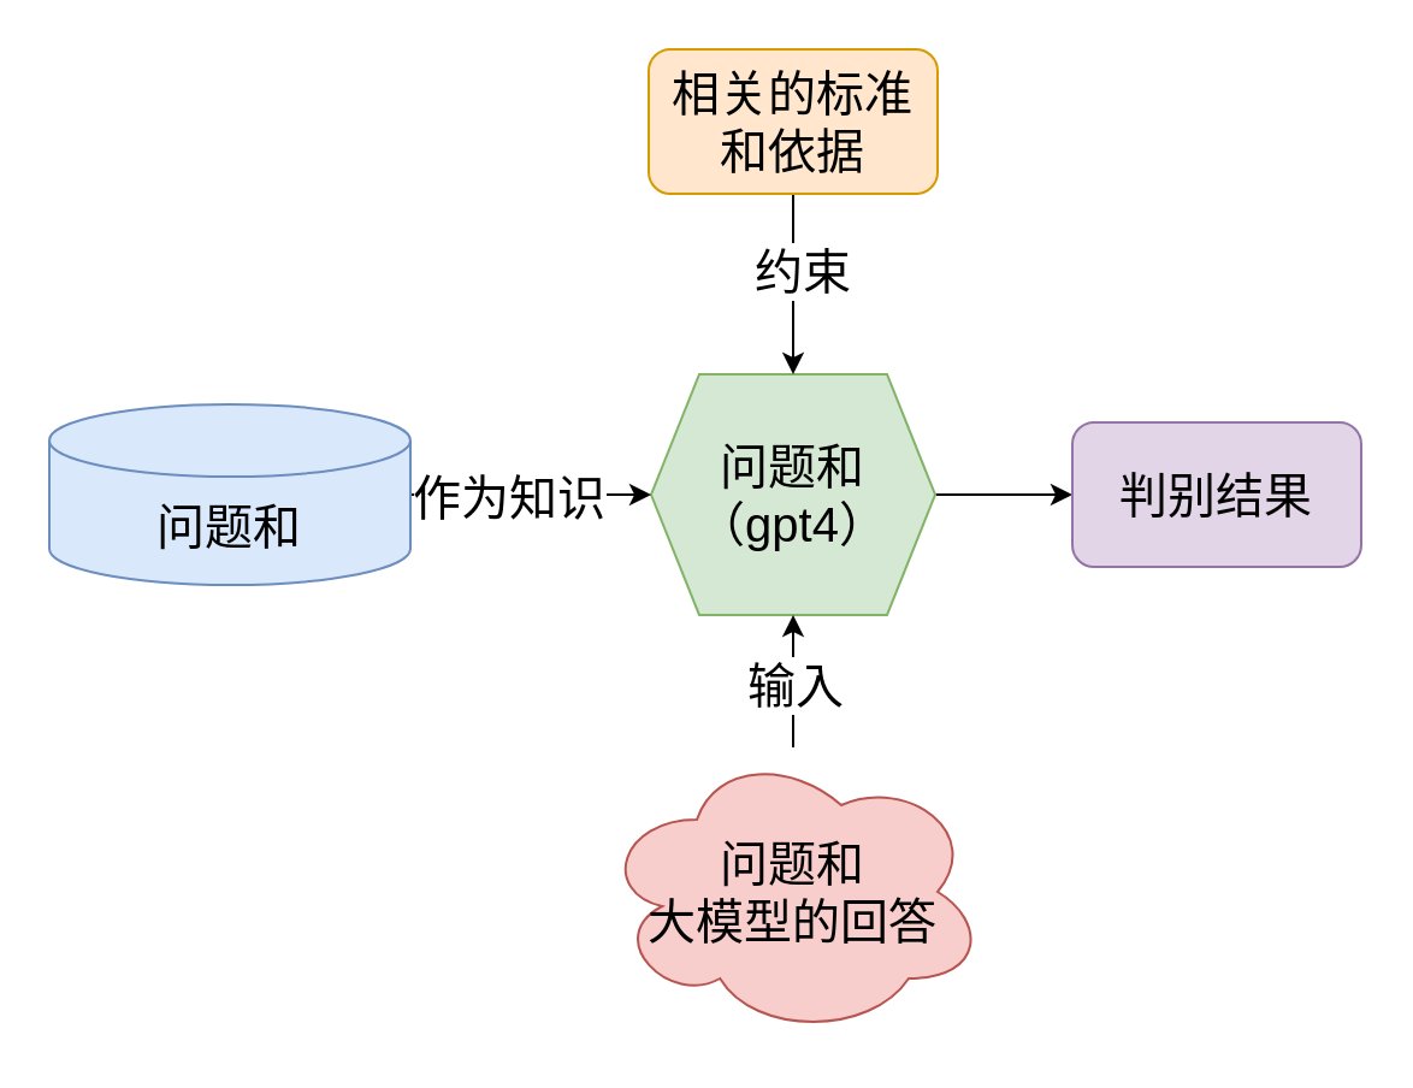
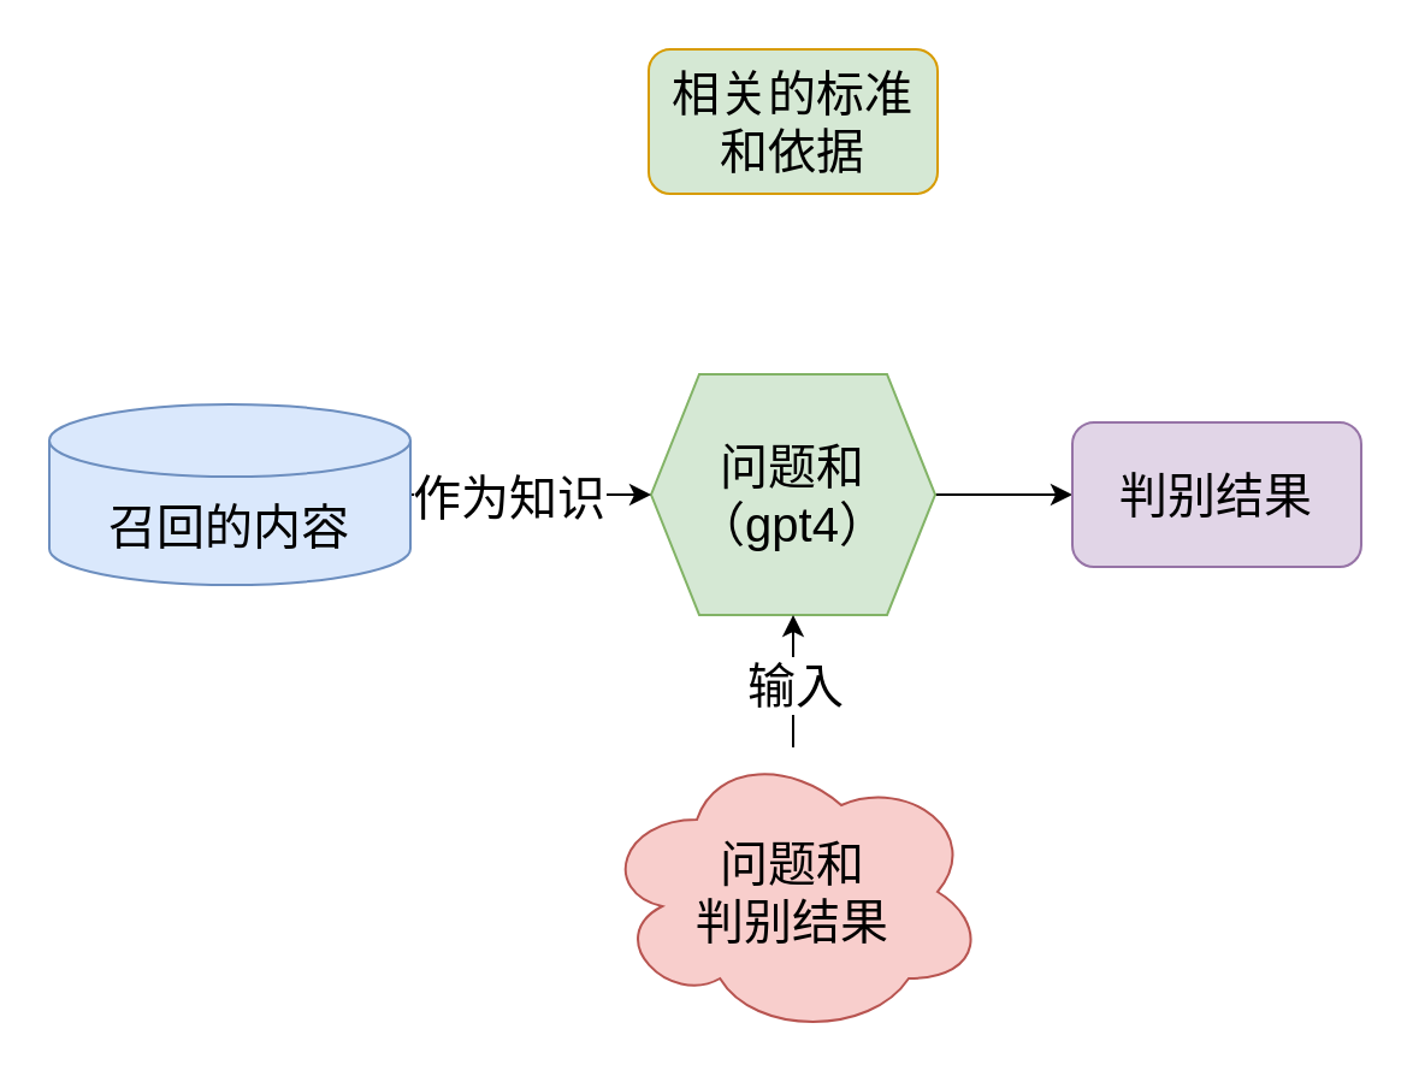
- <mxCell id="13" value="&lt;font style=&quot;font-size: 20px;&quot;&gt;相关的标准和依据&lt;/font&gt;" style="rounded=1;whiteSpace=wrap;html=1;fillColor=#ffe6cc;strokeColor=#d79b00;" vertex="1" parent="1"><mxGeometry x="269" y="20" width="120" height="60" as="geometry" /></mxCell>
+ <mxCell id="13" value="&lt;font style=&quot;font-size: 20px;&quot;&gt;相关的标准和依据&lt;/font&gt;" style="rounded=1;whiteSpace=wrap;html=1;fillColor=#d5e8d4;strokeColor=#d79b00;" vertex="1" parent="1"><mxGeometry x="269" y="20" width="120" height="60" as="geometry" /></mxCell>
- <mxCell id="11" style="edgeStyle=orthogonalEdgeStyle;rounded=0;orthogonalLoop=1;jettySize=auto;html=1;" edge="1" parent="1" source="13" target="3"><mxGeometry relative="1" as="geometry" /></mxCell>
- <mxCell id="12" value="&lt;font style=&quot;font-size: 20px;&quot;&gt;约束&lt;/font&gt;" style="edgeLabel;html=1;align=center;verticalAlign=middle;resizable=0;points=[];" vertex="1" connectable="0" parent="11"><mxGeometry x="-0.173" y="3" relative="1" as="geometry"><mxPoint as="offset" /></mxGeometry></mxCell>
- <mxCell id="6" value="&lt;font style=&quot;font-size: 20px;&quot;&gt;问题和&lt;/font&gt;" style="shape=cylinder3;whiteSpace=wrap;html=1;boundedLbl=1;backgroundOutline=1;size=15;fillColor=#dae8fc;strokeColor=#6c8ebf;" vertex="1" parent="1"><mxGeometry x="20" y="167.5" width="150" height="75" as="geometry" /></mxCell>
+ <mxCell id="6" value="&lt;font style=&quot;font-size: 20px;&quot;&gt;召回的内容&lt;/font&gt;" style="shape=cylinder3;whiteSpace=wrap;html=1;boundedLbl=1;backgroundOutline=1;size=15;fillColor=#dae8fc;strokeColor=#6c8ebf;" vertex="1" parent="1"><mxGeometry x="20" y="167.5" width="150" height="75" as="geometry" /></mxCell>
- <mxCell id="10" value="&lt;font style=&quot;font-size: 20px;&quot;&gt;问题和&lt;/font&gt;&lt;div style=&quot;font-size: 20px;&quot;&gt;&lt;font style=&quot;font-size: 20px;&quot;&gt;大模型的回答&lt;/font&gt;&lt;/div&gt;" style="ellipse;shape=cloud;whiteSpace=wrap;html=1;fillColor=#f8cecc;strokeColor=#b85450;" vertex="1" parent="1"><mxGeometry x="249" y="310" width="160" height="120" as="geometry" /></mxCell>
+ <mxCell id="10" value="&lt;font style=&quot;font-size: 20px;&quot;&gt;问题和&lt;/font&gt;&lt;div style=&quot;font-size: 20px;&quot;&gt;&lt;font style=&quot;font-size: 20px;&quot;&gt;判别结果&lt;/font&gt;&lt;/div&gt;" style="ellipse;shape=cloud;whiteSpace=wrap;html=1;fillColor=#f8cecc;strokeColor=#b85450;" vertex="1" parent="1"><mxGeometry x="249" y="310" width="160" height="120" as="geometry" /></mxCell>
